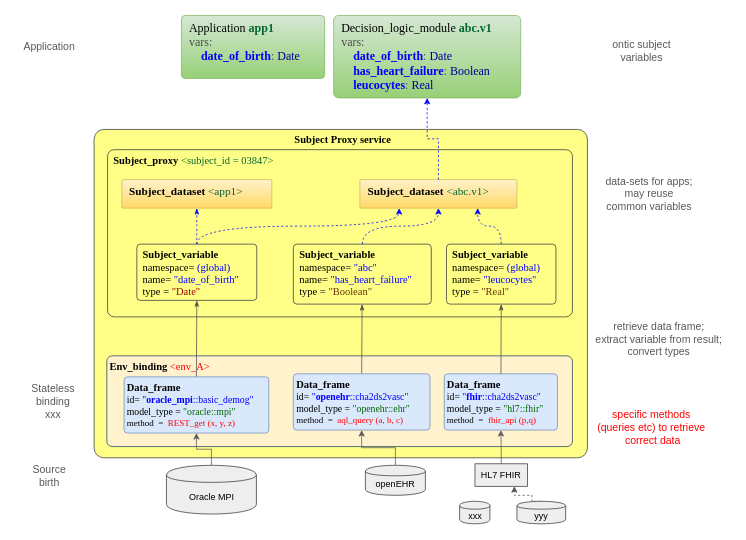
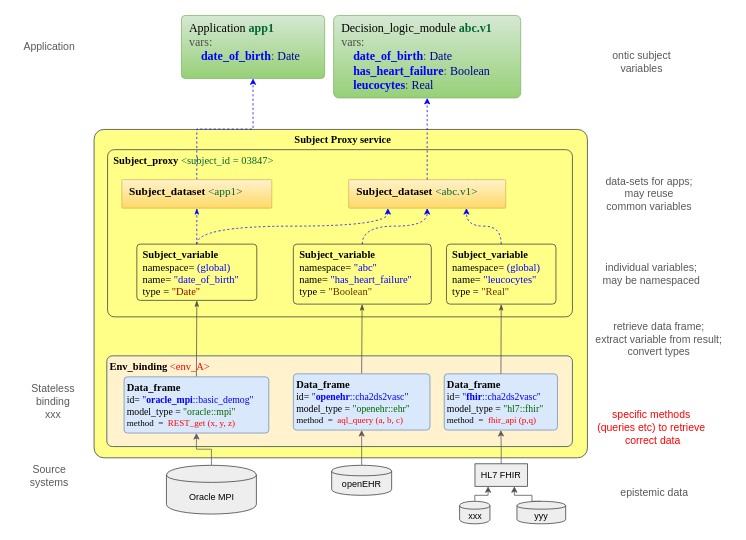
- <mxCell id="42" value="ontic subject&lt;br&gt;variables" style="text;html=1;align=center;verticalAlign=middle;resizable=0;points=[];autosize=1;fontSize=14;fontColor=#595959;" vertex="1" parent="1"><mxGeometry x="810" y="47" width="90" height="40" as="geometry" /></mxCell>
+ <mxCell id="42" value="ontic subject&lt;br&gt;variables" style="text;html=1;align=center;verticalAlign=middle;resizable=0;points=[];autosize=1;fontSize=14;fontColor=#595959;" vertex="1" parent="1"><mxGeometry x="810" y="62" width="90" height="40" as="geometry" /></mxCell>
+ <mxCell id="7" style="edgeStyle=orthogonalEdgeStyle;rounded=0;orthogonalLoop=1;jettySize=auto;html=1;entryX=0.5;entryY=1;entryDx=0;entryDy=0;dashed=1;strokeColor=#0000FF;" parent="1" source="31" target="8" edge="1"><mxGeometry relative="1" as="geometry"><mxPoint x="295.5" y="222" as="sourcePoint" /><mxPoint x="294.5" y="139" as="targetPoint" /></mxGeometry></mxCell>
- <mxCell id="22" value="&lt;b style=&quot;font-size: 15px&quot;&gt;Subject_&lt;/b&gt;&lt;b style=&quot;font-size: 15px&quot;&gt;dataset&amp;nbsp;&lt;/b&gt;&lt;font style=&quot;font-size: 15px&quot; color=&quot;#006633&quot;&gt;&amp;lt;abc.v1&amp;gt;&lt;/font&gt;&lt;span style=&quot;color: rgb(89 , 89 , 89) ; font-size: 15px&quot;&gt;&lt;br&gt;&lt;/span&gt;&lt;font color=&quot;#4d4d4d&quot; style=&quot;white-space: nowrap ; font-size: 15px&quot;&gt;&lt;br style=&quot;font-size: 15px&quot;&gt;&lt;/font&gt;" style="rounded=1;whiteSpace=wrap;html=1;fontSize=15;arcSize=3;verticalAlign=top;fillColor=#fff2cc;strokeColor=#d6b656;align=left;spacingLeft=8;fontFamily=Tahoma;gradientColor=#ffd966;" parent="1" vertex="1"><mxGeometry x="479.5" y="239" width="209.5" height="38" as="geometry" /></mxCell>
+ <mxCell id="22" value="&lt;b style=&quot;font-size: 15px&quot;&gt;Subject_&lt;/b&gt;&lt;b style=&quot;font-size: 15px&quot;&gt;dataset&amp;nbsp;&lt;/b&gt;&lt;font style=&quot;font-size: 15px&quot; color=&quot;#006633&quot;&gt;&amp;lt;abc.v1&amp;gt;&lt;/font&gt;&lt;span style=&quot;color: rgb(89 , 89 , 89) ; font-size: 15px&quot;&gt;&lt;br&gt;&lt;/span&gt;&lt;font color=&quot;#4d4d4d&quot; style=&quot;white-space: nowrap ; font-size: 15px&quot;&gt;&lt;br style=&quot;font-size: 15px&quot;&gt;&lt;/font&gt;" style="rounded=1;whiteSpace=wrap;html=1;fontSize=15;arcSize=3;verticalAlign=top;fillColor=#fff2cc;strokeColor=#d6b656;align=left;spacingLeft=8;fontFamily=Tahoma;gradientColor=#ffd966;" parent="1" vertex="1"><mxGeometry x="464.5" y="239" width="209.5" height="38" as="geometry" /></mxCell>
+ <mxCell id="38" value="individual variables; &lt;br style=&quot;font-size: 14px;&quot;&gt;may be namespaced" style="text;html=1;align=center;verticalAlign=middle;resizable=0;points=[];autosize=1;fontColor=#595959;fontSize=14;" vertex="1" parent="1"><mxGeometry x="798" y="345" width="140" height="40" as="geometry" /></mxCell>
- <mxCell id="21" value="Source&lt;br&gt;birth" style="text;html=1;align=center;verticalAlign=middle;resizable=0;points=[];autosize=1;fontColor=#595959;fontSize=14;" parent="1" vertex="1"><mxGeometry x="30" y="614" width="70" height="40" as="geometry" /></mxCell>
+ <mxCell id="21" value="Source&lt;br&gt;systems" style="text;html=1;align=center;verticalAlign=middle;resizable=0;points=[];autosize=1;fontColor=#595959;fontSize=14;" parent="1" vertex="1"><mxGeometry x="30" y="614" width="70" height="40" as="geometry" /></mxCell>
- <mxCell id="13" value="openEHR" style="shape=cylinder;whiteSpace=wrap;html=1;boundedLbl=1;backgroundOutline=1;fillColor=#eeeeee;strokeColor=#36393d;" parent="1" vertex="1"><mxGeometry x="486.87" y="620" width="80" height="40" as="geometry" /></mxCell>
+ <mxCell id="13" value="openEHR" style="shape=cylinder;whiteSpace=wrap;html=1;boundedLbl=1;backgroundOutline=1;fillColor=#eeeeee;strokeColor=#36393d;" parent="1" vertex="1"><mxGeometry x="441.87" y="620" width="80" height="40" as="geometry" /></mxCell>
+ <mxCell id="41" value="epistemic data" style="text;html=1;align=center;verticalAlign=middle;resizable=0;points=[];autosize=1;fontSize=14;fontColor=#595959;" vertex="1" parent="1"><mxGeometry x="817" y="646" width="110" height="20" as="geometry" /></mxCell>
+ <mxCell id="24" style="edgeStyle=orthogonalEdgeStyle;rounded=0;orthogonalLoop=1;jettySize=auto;html=1;entryX=0.25;entryY=1;entryDx=0;entryDy=0;strokeColor=#4D4D4D;fontSize=11;fontColor=#000000;" parent="1" source="25" target="17" edge="1"><mxGeometry relative="1" as="geometry"><Array as="points"><mxPoint x="633" y="660" /><mxPoint x="651" y="660" /></Array></mxGeometry></mxCell>
- <mxCell id="26" style="edgeStyle=orthogonalEdgeStyle;rounded=0;orthogonalLoop=1;jettySize=auto;html=1;entryX=0.75;entryY=1;entryDx=0;entryDy=0;strokeColor=#4D4D4D;fontSize=11;fontColor=#000000;exitX=0.5;exitY=0;exitDx=0;exitDy=0;dashed=1;" parent="1" source="27" target="17" edge="1"><mxGeometry relative="1" as="geometry"><Array as="points"><mxPoint x="709" y="660" /><mxPoint x="686" y="660" /></Array></mxGeometry></mxCell>
+ <mxCell id="26" style="edgeStyle=orthogonalEdgeStyle;rounded=0;orthogonalLoop=1;jettySize=auto;html=1;entryX=0.75;entryY=1;entryDx=0;entryDy=0;strokeColor=#4D4D4D;fontSize=11;fontColor=#000000;exitX=0.5;exitY=0;exitDx=0;exitDy=0;" parent="1" source="27" target="17" edge="1"><mxGeometry relative="1" as="geometry"><Array as="points"><mxPoint x="709" y="660" /><mxPoint x="686" y="660" /></Array></mxGeometry></mxCell>
